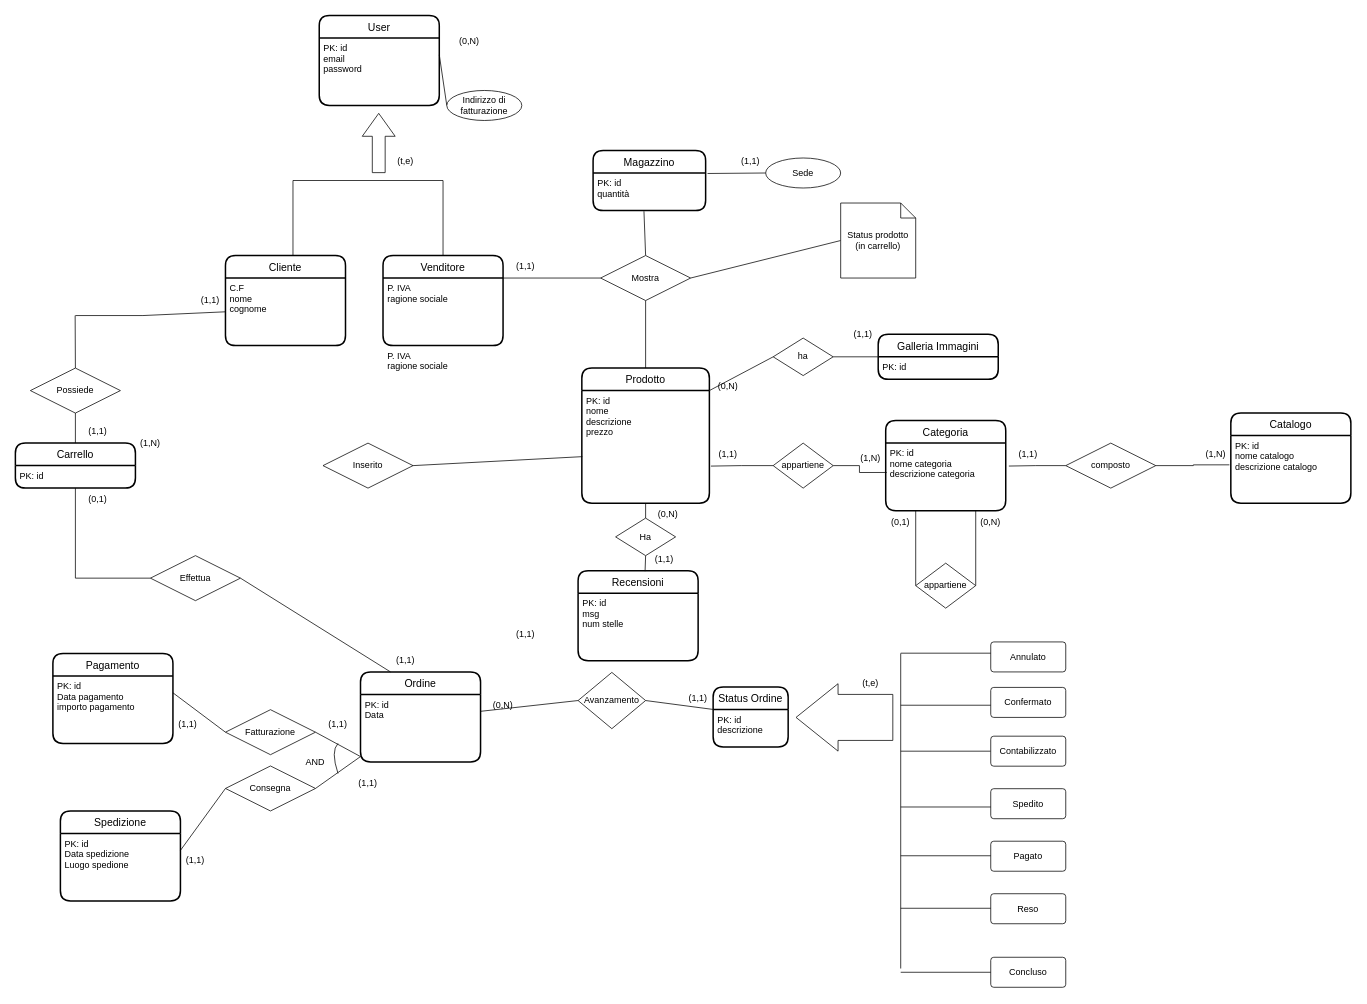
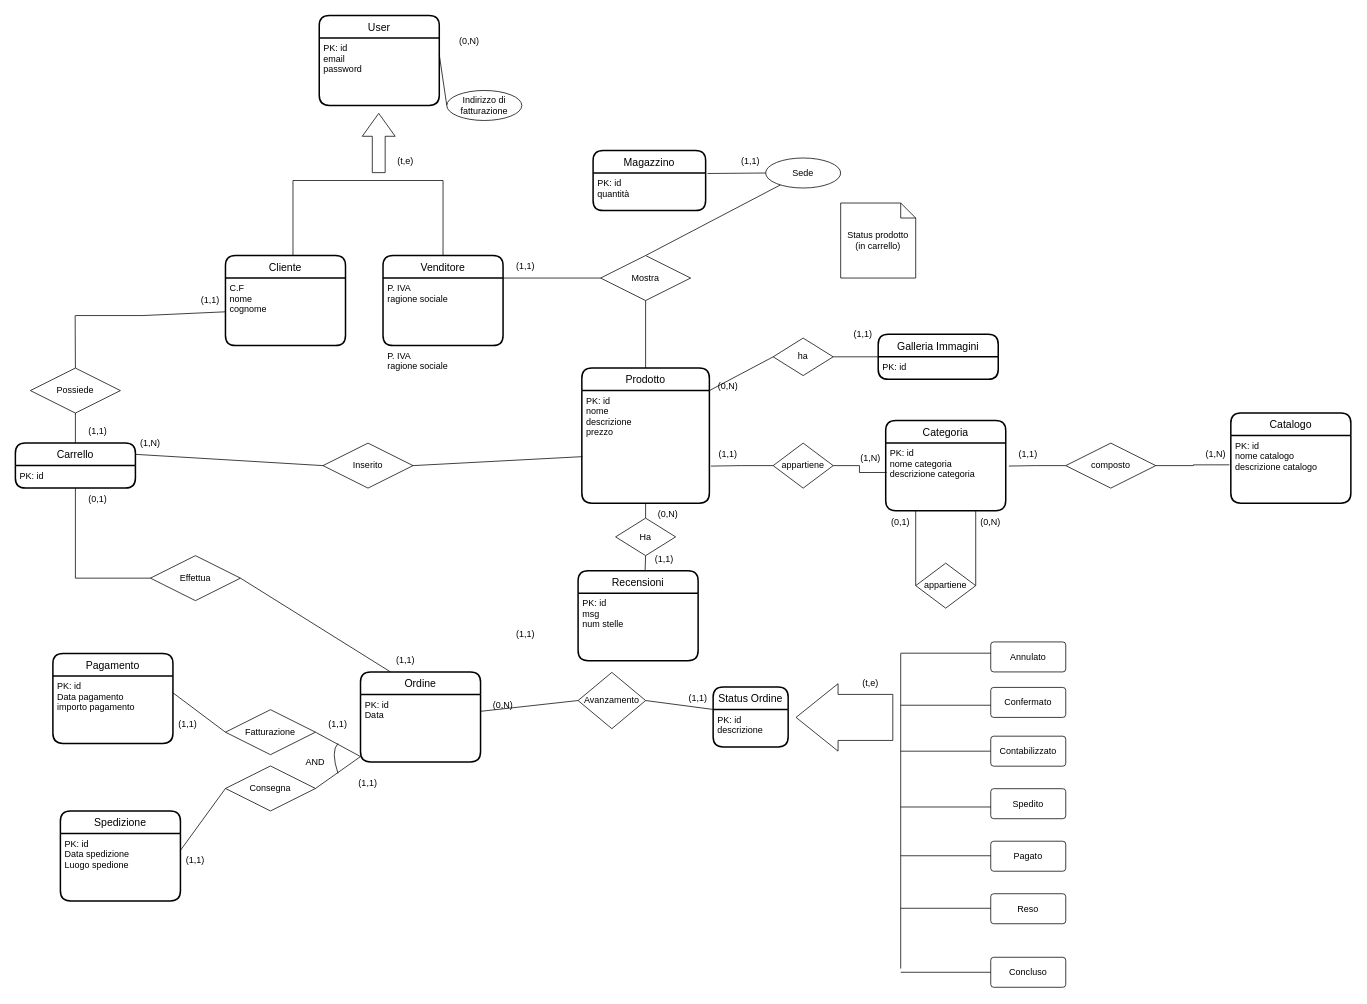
- <mxCell id="60" style="edgeStyle=none;html=1;exitX=0.5;exitY=0;exitDx=0;exitDy=0;entryX=0.452;entryY=1.019;entryDx=0;entryDy=0;entryPerimeter=0;endArrow=none;endFill=0;" parent="1" source="62" target="56" edge="1"><mxGeometry relative="1" as="geometry" /></mxCell>
+ <mxCell id="60" style="edgeStyle=none;html=1;exitX=0.5;exitY=0;exitDx=0;exitDy=0;endArrow=none;endFill=0;" parent="1" source="62" target="118" edge="1"><mxGeometry relative="1" as="geometry" /></mxCell>
- <mxCell id="61" style="edgeStyle=none;html=1;exitX=1;exitY=0.5;exitDx=0;exitDy=0;entryX=0;entryY=0.5;entryDx=0;entryDy=0;entryPerimeter=0;endArrow=none;endFill=0;" parent="1" source="62" target="120" edge="1"><mxGeometry relative="1" as="geometry" /></mxCell>
+ <mxCell id="85" style="edgeStyle=none;html=1;exitX=0;exitY=0.5;exitDx=0;exitDy=0;entryX=1;entryY=0.25;entryDx=0;entryDy=0;endArrow=none;endFill=0;" parent="1" source="86" target="79" edge="1"><mxGeometry relative="1" as="geometry" /></mxCell>
